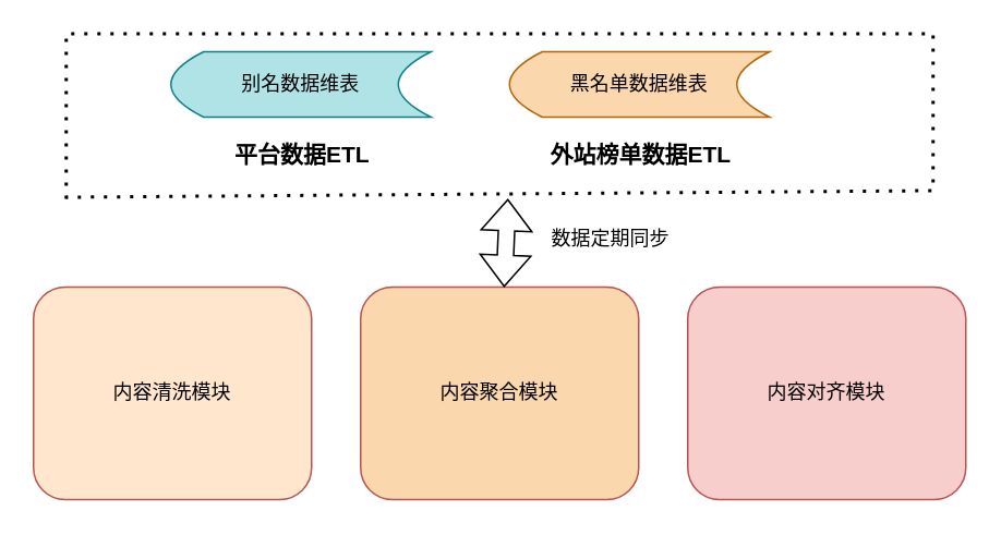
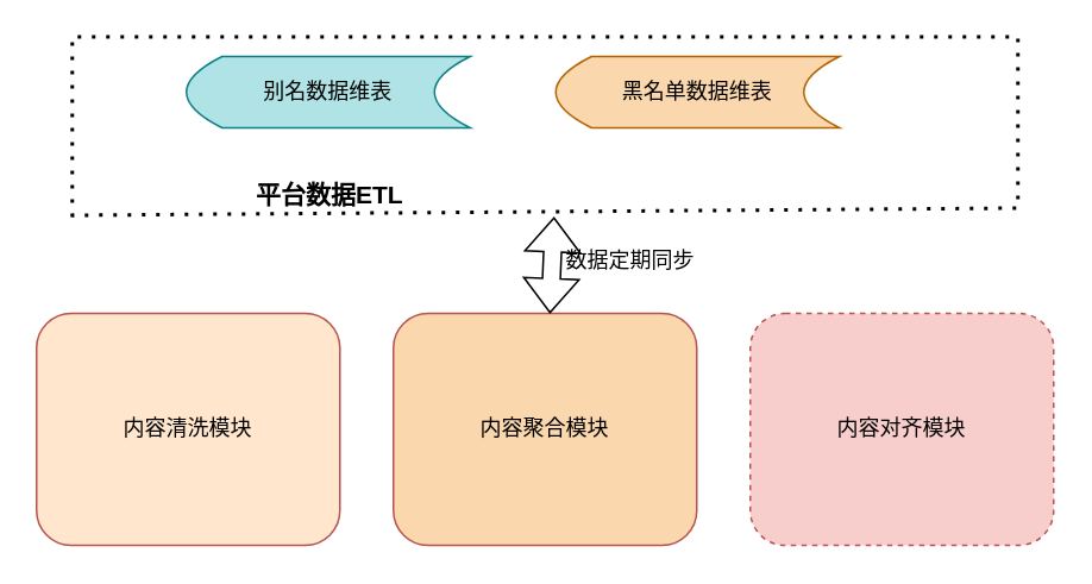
- <mxCell id="6" value="&lt;font style=&quot;font-size: 14px;&quot;&gt;平台数据ETL&lt;/font&gt;" style="text;strokeColor=none;fillColor=none;html=1;fontSize=24;fontStyle=1;verticalAlign=middle;align=center;" vertex="1" parent="1"><mxGeometry x="129" y="81" width="109" height="20" as="geometry" /></mxCell>
+ <mxCell id="6" value="&lt;font style=&quot;font-size: 14px;&quot;&gt;平台数据ETL&lt;/font&gt;" style="text;strokeColor=none;fillColor=none;html=1;fontSize=24;fontStyle=1;verticalAlign=middle;align=center;" vertex="1" parent="1"><mxGeometry x="129" y="96" width="109" height="20" as="geometry" /></mxCell>
- <mxCell id="7" value="&lt;font style=&quot;font-size: 14px;&quot;&gt;外站榜单数据ETL&lt;/font&gt;" style="text;strokeColor=none;fillColor=none;html=1;fontSize=24;fontStyle=1;verticalAlign=middle;align=center;" vertex="1" parent="1"><mxGeometry x="336" y="81" width="109" height="20" as="geometry" /></mxCell>
- <mxCell id="12" value="数据定期同步" style="text;html=1;align=center;verticalAlign=middle;whiteSpace=wrap;rounded=0;" vertex="1" parent="1"><mxGeometry x="336" y="131" width="74" height="30" as="geometry" /></mxCell>
+ <mxCell id="12" value="数据定期同步" style="text;html=1;align=center;verticalAlign=middle;whiteSpace=wrap;rounded=0;" vertex="1" parent="1"><mxGeometry x="316" y="131" width="74" height="30" as="geometry" /></mxCell>
- <mxCell id="4" value="内容对齐模块" style="rounded=1;whiteSpace=wrap;html=1;fillColor=#f8cecc;strokeColor=#b85450;" vertex="1" parent="1"><mxGeometry x="420" y="175" width="170" height="130" as="geometry" /></mxCell>
+ <mxCell id="4" value="内容对齐模块" style="rounded=1;whiteSpace=wrap;html=1;fillColor=#f8cecc;strokeColor=#b85450;dashed=1;" vertex="1" parent="1"><mxGeometry x="420" y="175" width="170" height="130" as="geometry" /></mxCell>
